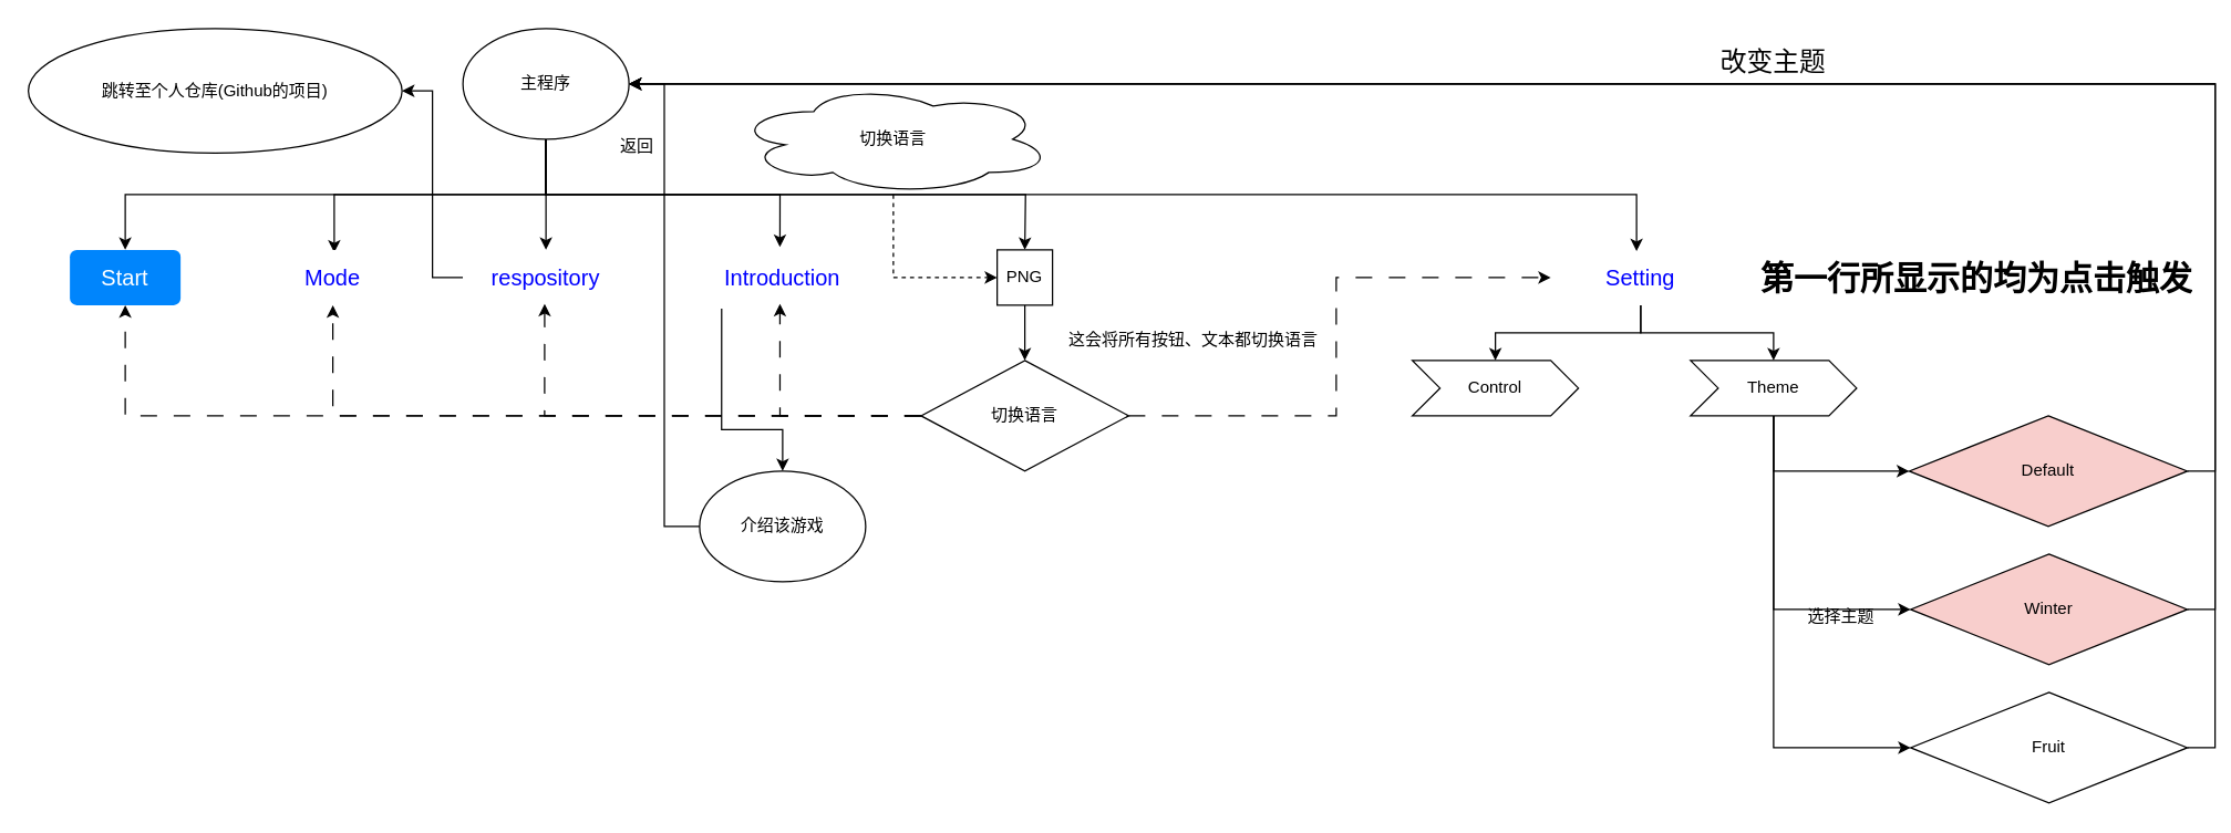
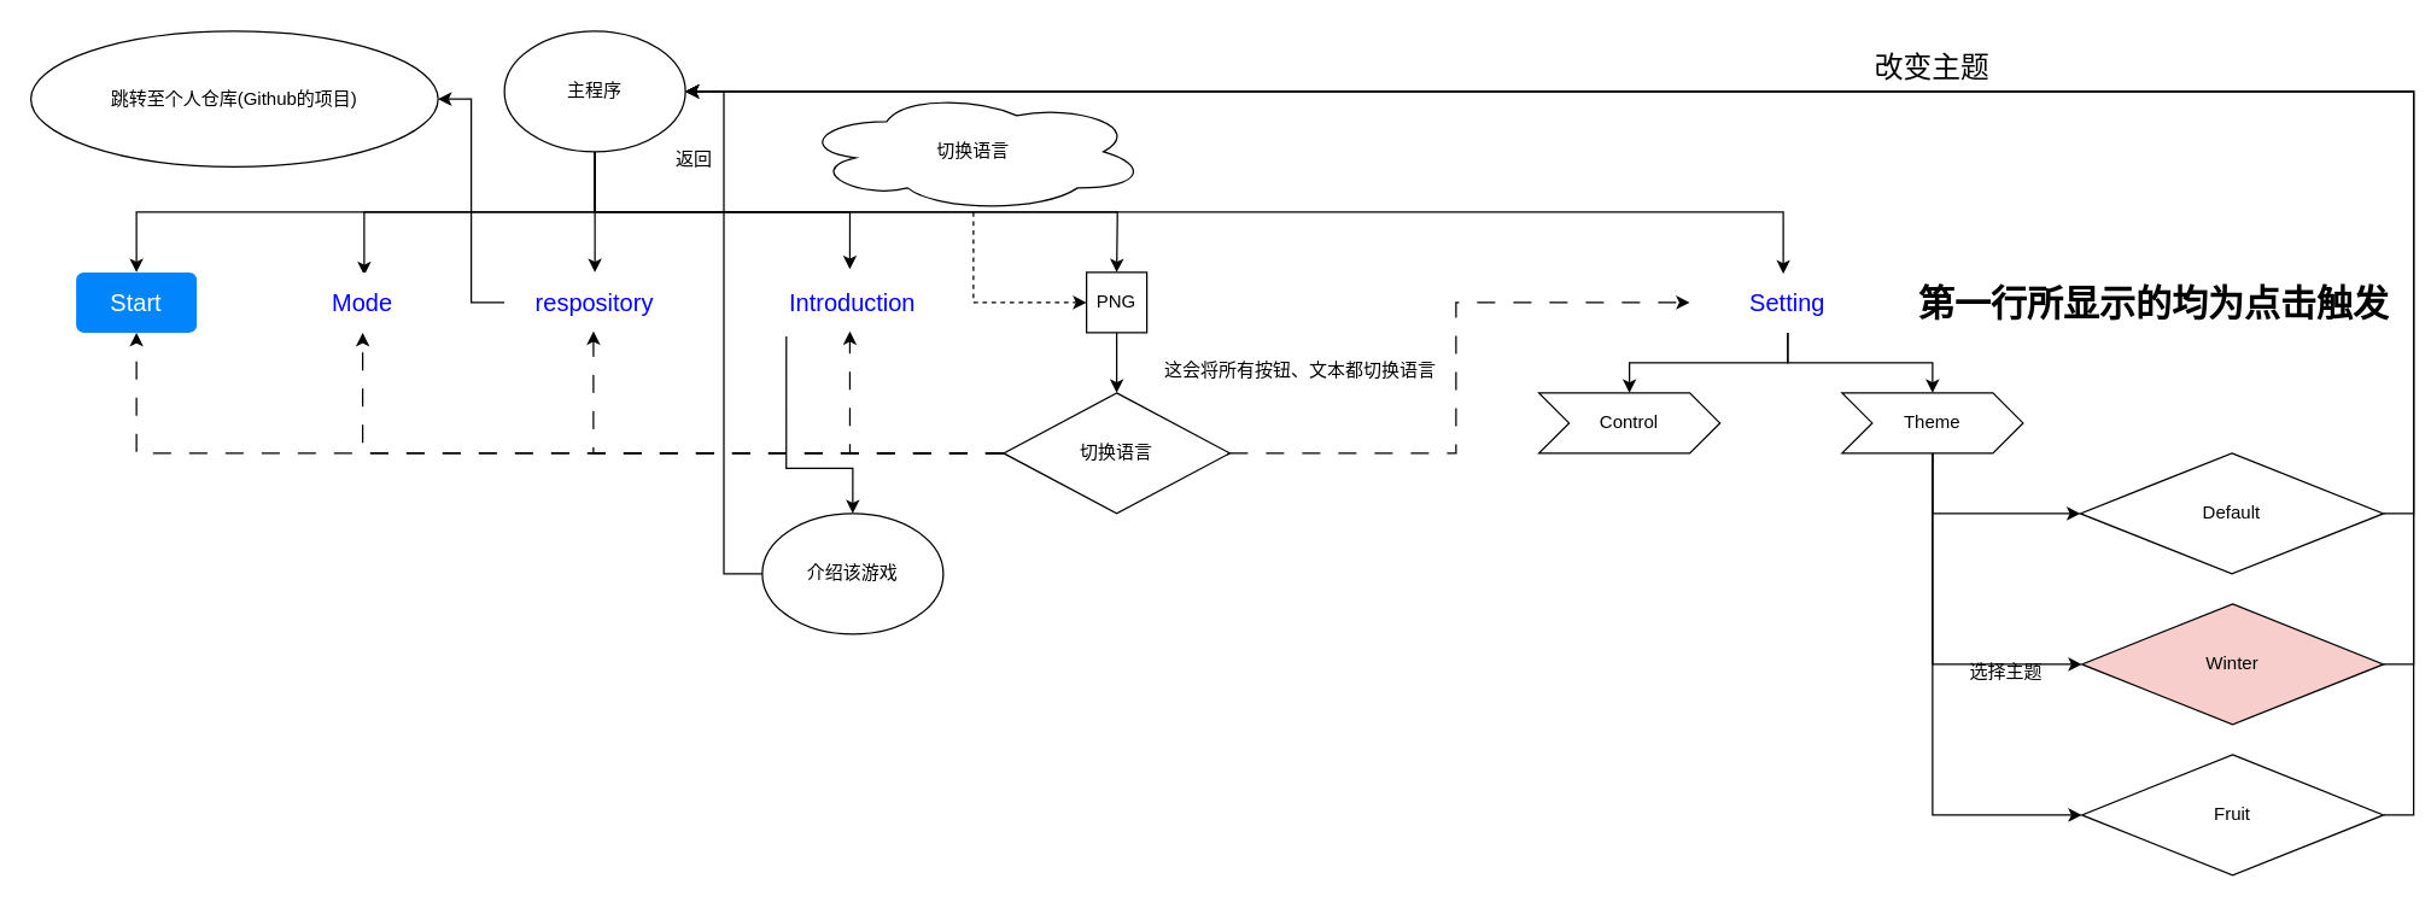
- <mxCell id="42" value="Default" style="rhombus;whiteSpace=wrap;html=1;fillColor=#f8cecc;" vertex="1" parent="1"><mxGeometry x="1379" y="300" width="201" height="80" as="geometry" /></mxCell>
+ <mxCell id="42" value="Default" style="rhombus;whiteSpace=wrap;html=1;" vertex="1" parent="1"><mxGeometry x="1379" y="300" width="201" height="80" as="geometry" /></mxCell>
